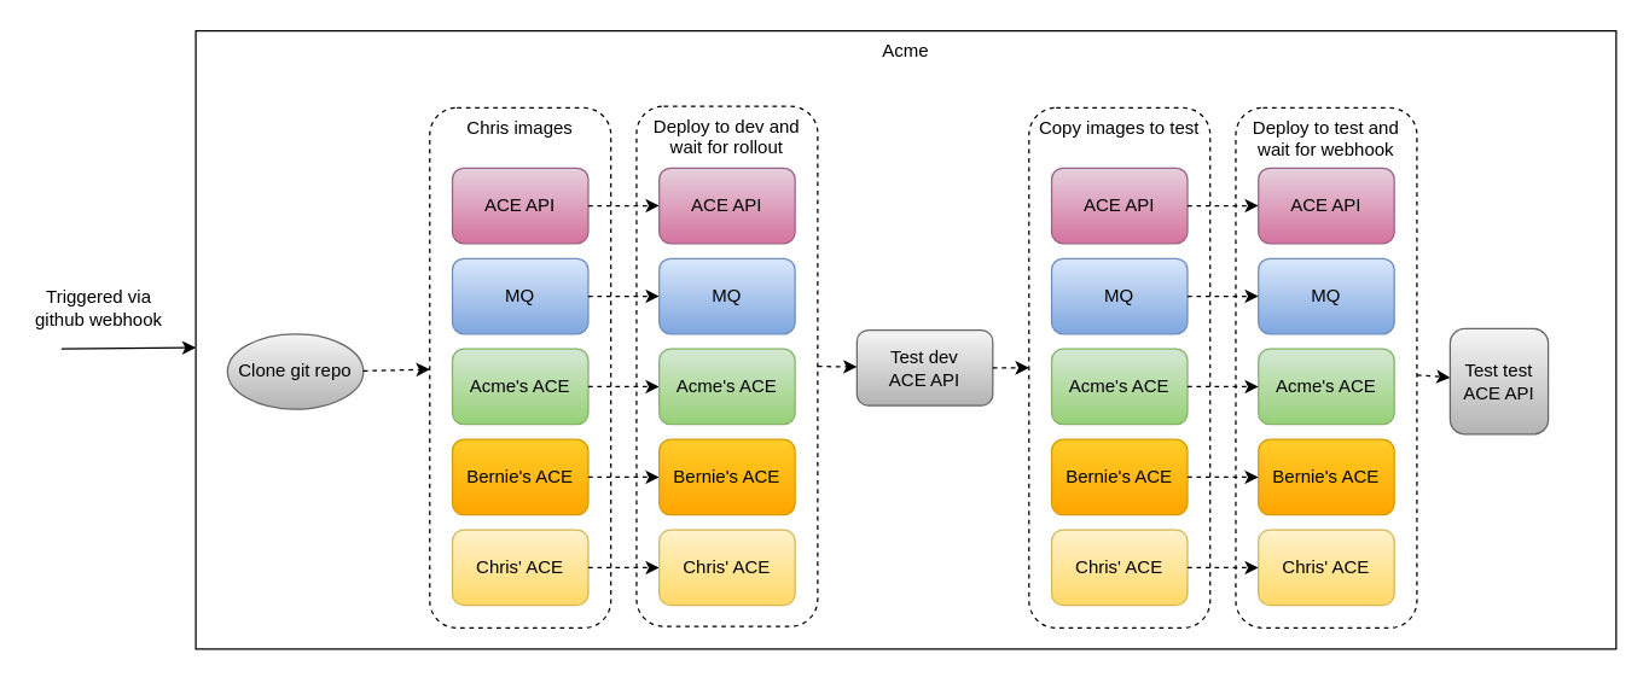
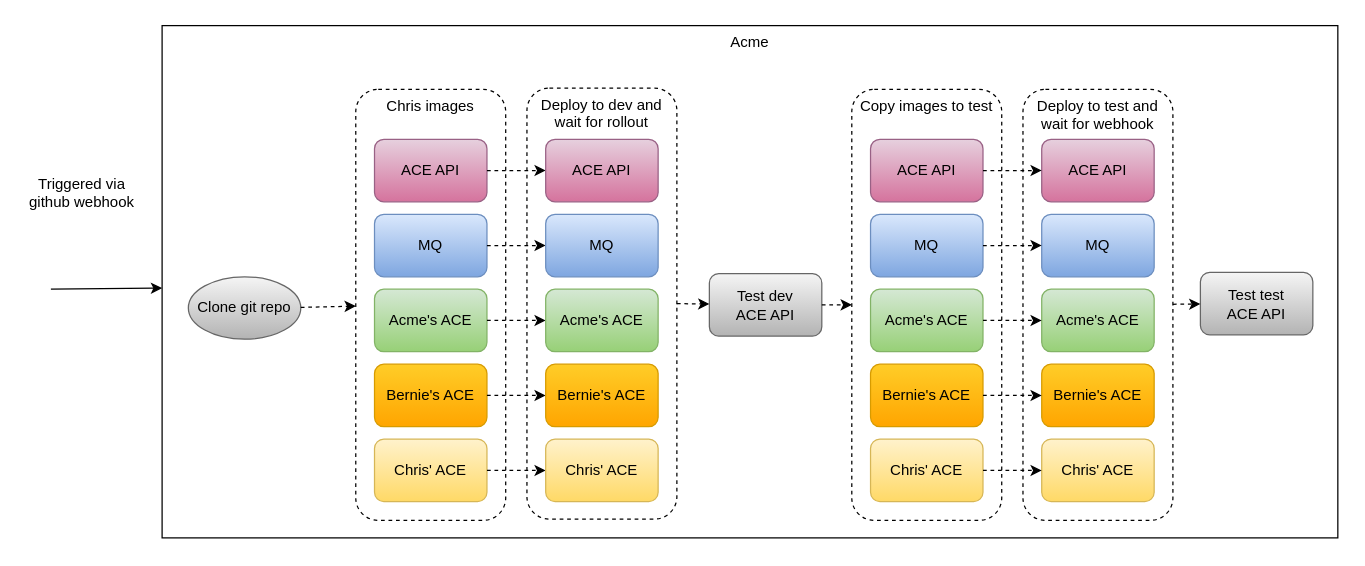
- <mxCell id="5" value="Triggered via github webhook" style="text;html=1;strokeColor=none;fillColor=none;align=center;verticalAlign=middle;whiteSpace=wrap;rounded=0;" parent="1" vertex="1"><mxGeometry y="193.5" width="90" height="20" as="geometry" x="20" /></mxCell>
+ <mxCell id="5" value="Triggered via github webhook" style="text;html=1;strokeColor=none;fillColor=none;align=center;verticalAlign=middle;whiteSpace=wrap;rounded=0;" parent="1" vertex="1"><mxGeometry x="20" y="143.5" width="90" height="20" as="geometry" /></mxCell>
- <mxCell id="46" value="Test test&lt;br&gt;ACE API" style="rounded=1;whiteSpace=wrap;html=1;fillColor=#f5f5f5;strokeColor=#666666;gradientColor=#b3b3b3;" vertex="1" parent="1"><mxGeometry x="960" y="217.5" width="65" height="70" as="geometry" /></mxCell>
+ <mxCell id="46" value="Test test&lt;br&gt;ACE API" style="rounded=1;whiteSpace=wrap;html=1;fillColor=#f5f5f5;strokeColor=#666666;gradientColor=#b3b3b3;" vertex="1" parent="1"><mxGeometry x="960" y="217.5" width="90" height="50" as="geometry" /></mxCell>
